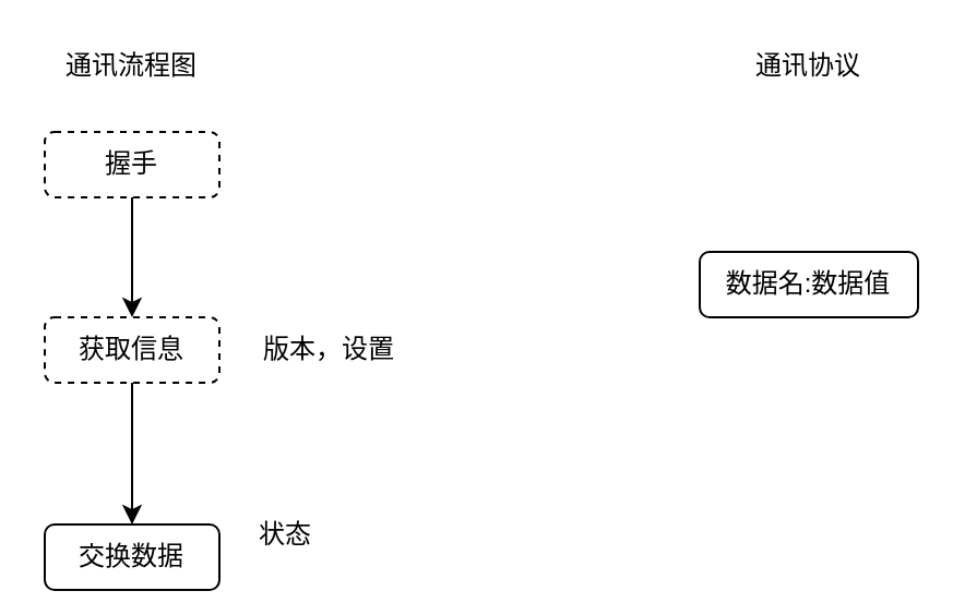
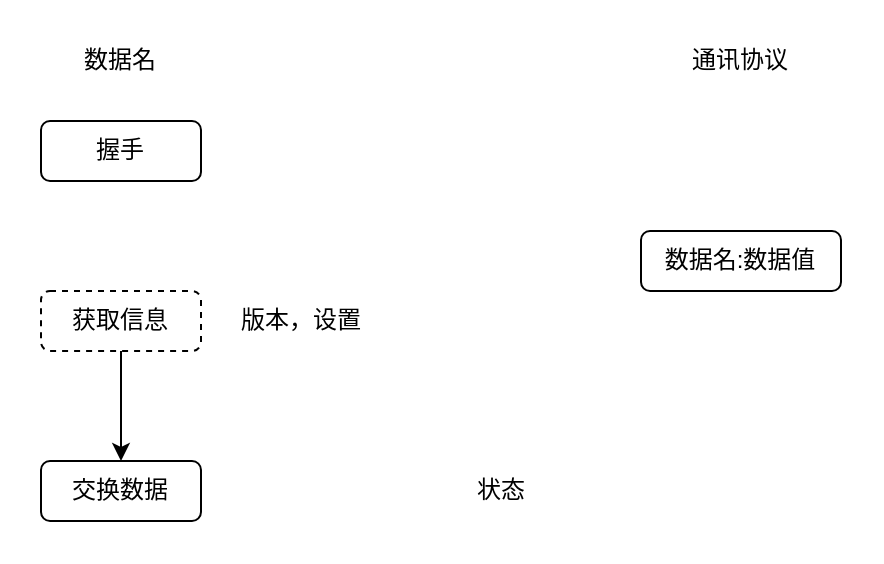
- <mxCell id="3" value="通讯流程图" style="text;html=1;strokeColor=none;fillColor=none;align=center;verticalAlign=middle;whiteSpace=wrap;rounded=0;" vertex="1" parent="1"><mxGeometry x="20" y="20" width="80" height="20" as="geometry" /></mxCell>
+ <mxCell id="3" value="数据名" style="text;html=1;strokeColor=none;fillColor=none;align=center;verticalAlign=middle;whiteSpace=wrap;rounded=0;" vertex="1" parent="1"><mxGeometry x="20" y="20" width="80" height="20" as="geometry" /></mxCell>
- <mxCell id="5" value="握手" style="rounded=1;whiteSpace=wrap;html=1;dashed=1;" vertex="1" parent="1"><mxGeometry x="20" y="60" width="80" height="30" as="geometry" /></mxCell>
+ <mxCell id="5" value="握手" style="rounded=1;whiteSpace=wrap;html=1;" vertex="1" parent="1"><mxGeometry x="20" y="60" width="80" height="30" as="geometry" /></mxCell>
- <mxCell id="4" style="edgeStyle=orthogonalEdgeStyle;rounded=0;orthogonalLoop=1;jettySize=auto;html=1;exitX=0.5;exitY=1;exitDx=0;exitDy=0;" edge="1" parent="1" source="5" target="7"><mxGeometry relative="1" as="geometry" /></mxCell>
- <mxCell id="10" value="状态" style="text;html=1;align=center;verticalAlign=middle;resizable=0;points=[];autosize=1;" vertex="1" parent="1"><mxGeometry x="110" y="235" width="40" height="20" as="geometry" /></mxCell>
+ <mxCell id="10" value="状态" style="text;html=1;align=center;verticalAlign=middle;resizable=0;points=[];autosize=1;" vertex="1" parent="1"><mxGeometry x="230" y="235" width="40" height="20" as="geometry" /></mxCell>
- <mxCell id="8" value="交换数据" style="rounded=1;whiteSpace=wrap;html=1;" vertex="1" parent="1"><mxGeometry x="20" y="240" width="80" height="30" as="geometry" /></mxCell>
+ <mxCell id="8" value="交换数据" style="rounded=1;whiteSpace=wrap;html=1;" vertex="1" parent="1"><mxGeometry x="20" y="230" width="80" height="30" as="geometry" /></mxCell>
